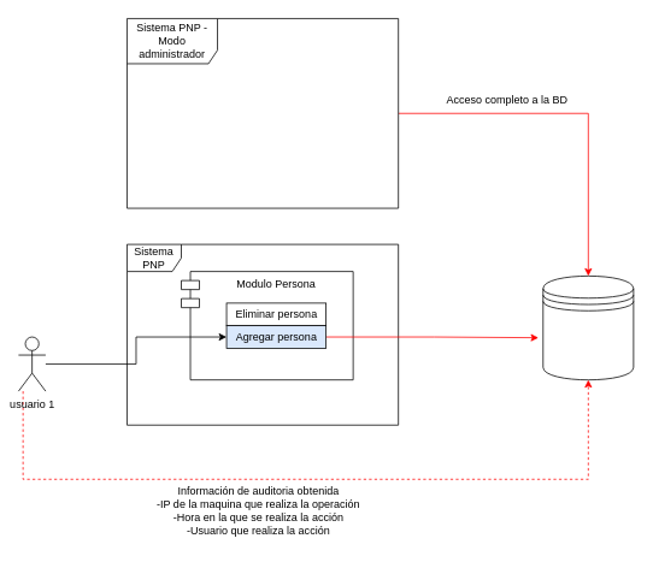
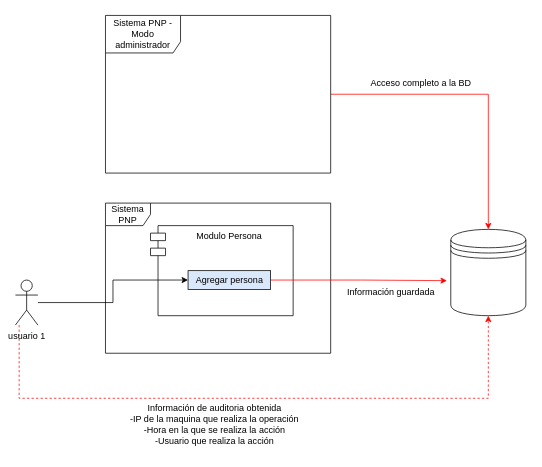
- <mxCell id="6" value="Eliminar persona" style="html=1;" vertex="1" parent="1"><mxGeometry x="250" y="335" width="110" height="25" as="geometry" /></mxCell>
+ <mxCell id="11" value="Información guardada" style="text;html=1;resizable=0;autosize=1;align=center;verticalAlign=middle;points=[];fillColor=none;strokeColor=none;rounded=0;" vertex="1" parent="1"><mxGeometry x="450" y="373.5" width="140" height="30" as="geometry" /></mxCell>
